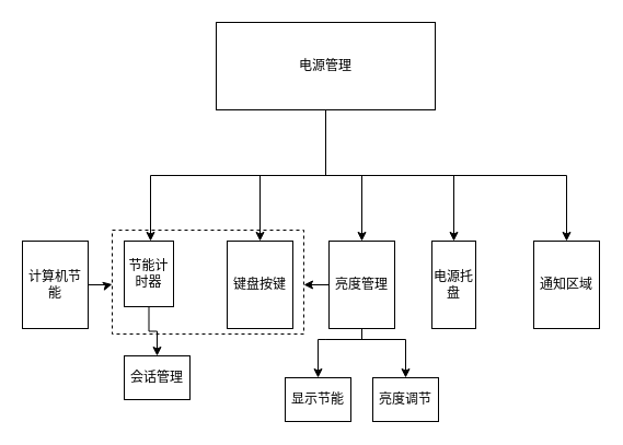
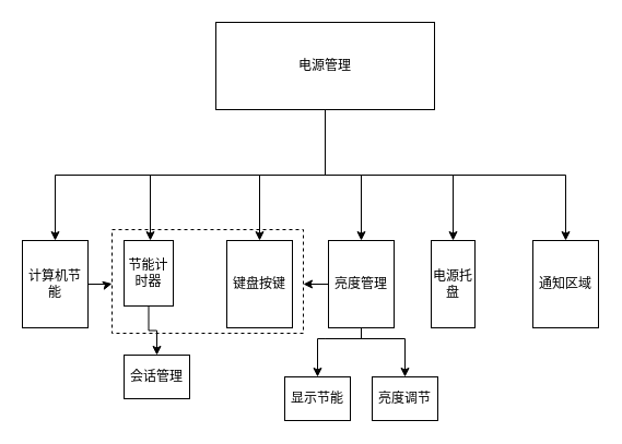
+ <mxCell id="6" style="edgeStyle=orthogonalEdgeStyle;rounded=0;orthogonalLoop=1;jettySize=auto;html=1;entryX=0.5;entryY=0;entryDx=0;entryDy=0;" edge="1" parent="1" source="9" target="19"><mxGeometry relative="1" as="geometry"><mxPoint x="45" y="220" as="targetPoint" /><Array as="points"><mxPoint x="297" y="160" /><mxPoint x="50" y="160" /></Array></mxGeometry></mxCell>
